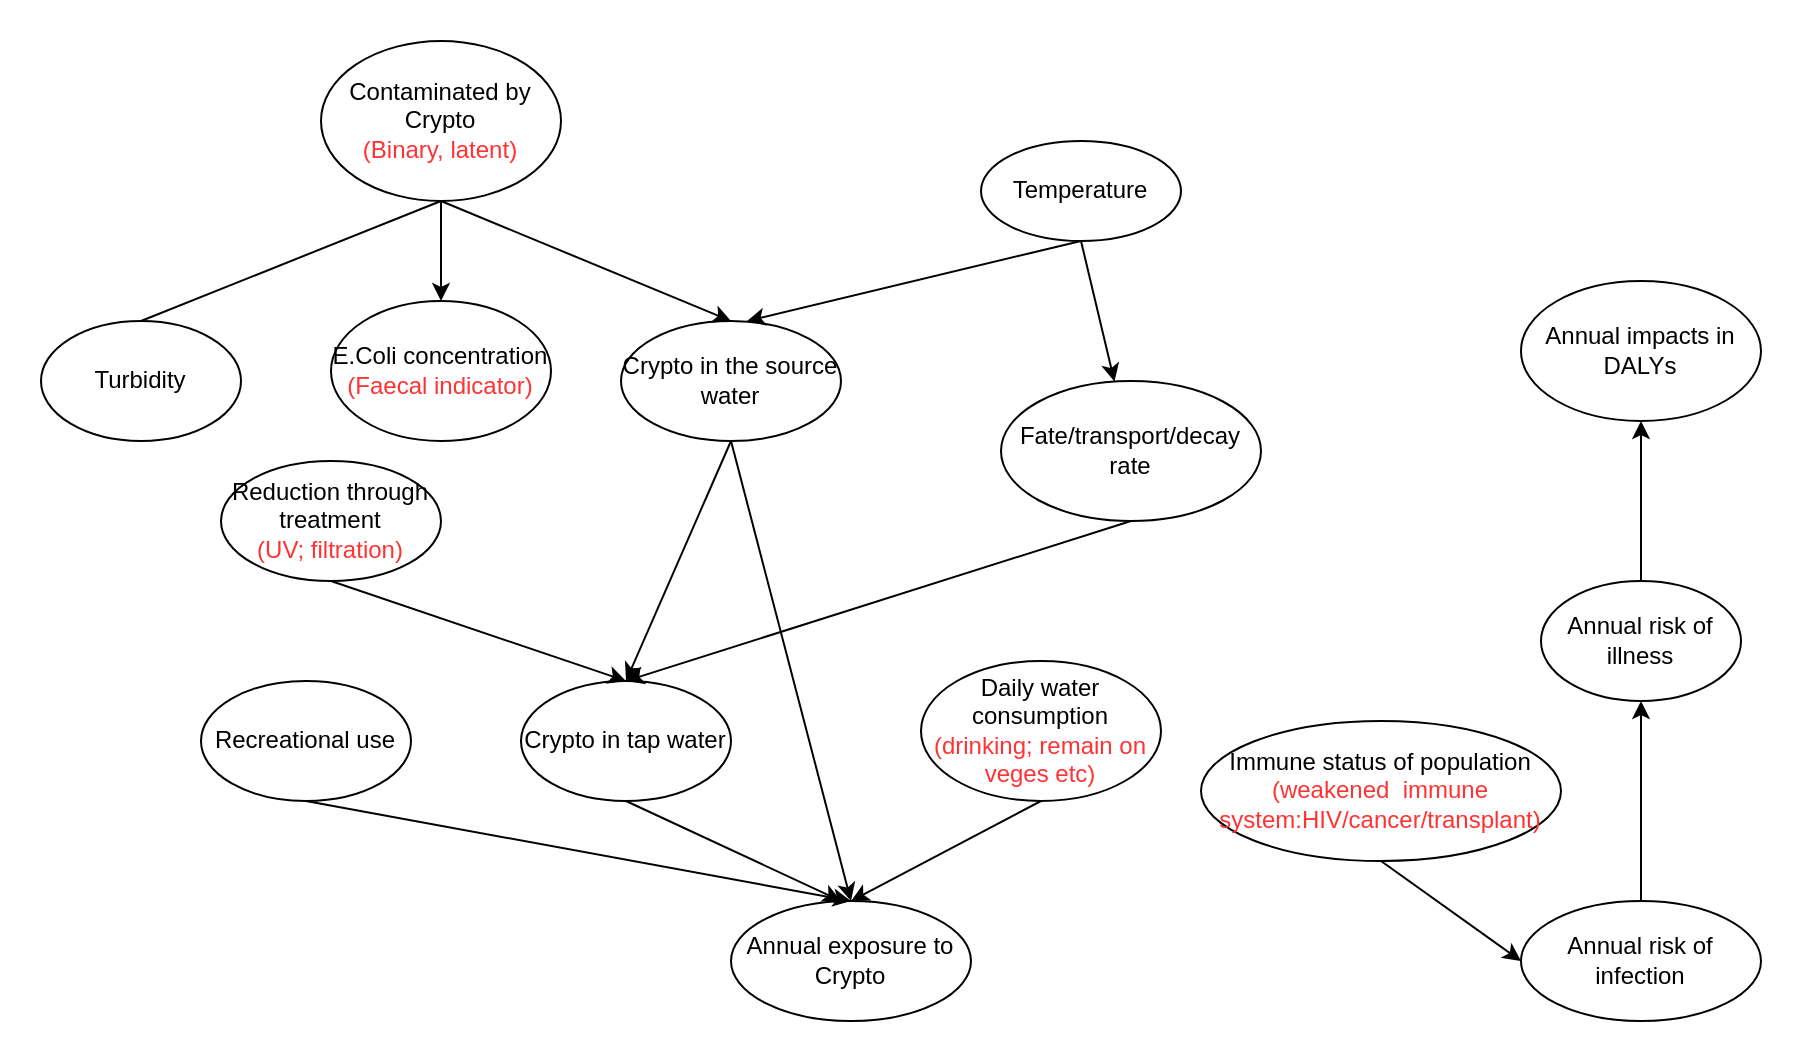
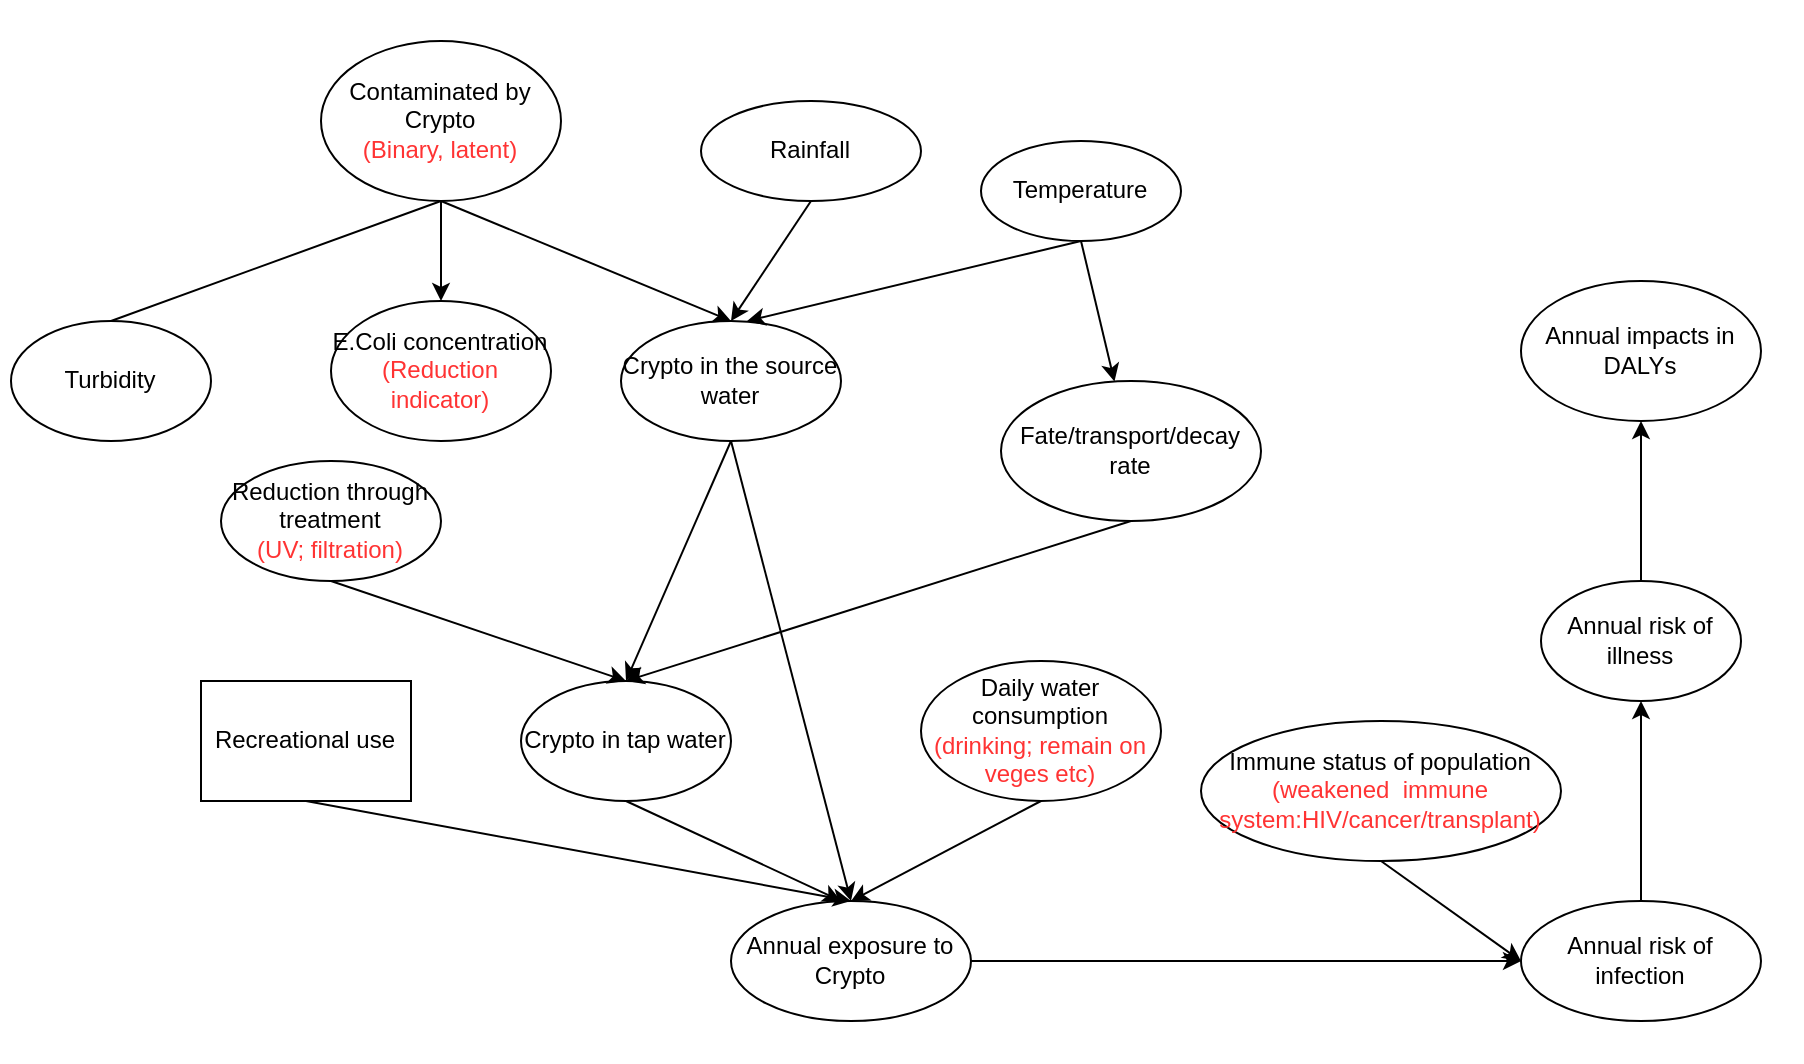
+ <mxCell id="9" value="Rainfall" style="ellipse;whiteSpace=wrap;html=1;" vertex="1" parent="1"><mxGeometry x="350" y="50" width="110" height="50" as="geometry" /></mxCell>
+ <mxCell id="11" value="" style="endArrow=classic;html=1;exitX=0.5;exitY=1;exitDx=0;exitDy=0;entryX=0.5;entryY=0;entryDx=0;entryDy=0;" edge="1" parent="1" source="9" target="5"><mxGeometry width="50" height="50" relative="1" as="geometry"><mxPoint x="380" y="190" as="sourcePoint" /><mxPoint x="430" y="140" as="targetPoint" /></mxGeometry></mxCell>
- <mxCell id="4" value="E.Coli concentration&lt;br&gt;&lt;font color=&quot;#ff3333&quot;&gt;(Faecal indicator)&lt;/font&gt;" style="ellipse;whiteSpace=wrap;html=1;" vertex="1" parent="1"><mxGeometry x="165" y="150" width="110" height="70" as="geometry" /></mxCell>
+ <mxCell id="4" value="E.Coli concentration&lt;br&gt;&lt;font color=&quot;#ff3333&quot;&gt;(Reduction indicator)&lt;/font&gt;" style="ellipse;whiteSpace=wrap;html=1;" vertex="1" parent="1"><mxGeometry x="165" y="150" width="110" height="70" as="geometry" /></mxCell>
- <mxCell id="6" value="Turbidity" style="ellipse;whiteSpace=wrap;html=1;" vertex="1" parent="1"><mxGeometry x="20" y="160" width="100" height="60" as="geometry" /></mxCell>
+ <mxCell id="6" value="Turbidity" style="ellipse;whiteSpace=wrap;html=1;" vertex="1" parent="1"><mxGeometry x="5" y="160" width="100" height="60" as="geometry" /></mxCell>
- <mxCell id="19" value="Recreational use" style="ellipse;whiteSpace=wrap;html=1;" vertex="1" parent="1"><mxGeometry x="100" y="340" width="105" height="60" as="geometry" /></mxCell>
+ <mxCell id="19" value="Recreational use" style="whiteSpace=wrap;html=1;rounded=0;" vertex="1" parent="1"><mxGeometry x="100" y="340" width="105" height="60" as="geometry" /></mxCell>
+ <mxCell id="26" value="" style="endArrow=classic;html=1;exitX=1;exitY=0.5;exitDx=0;exitDy=0;" edge="1" parent="1" source="20" target="27"><mxGeometry width="50" height="50" relative="1" as="geometry"><mxPoint x="480" y="480" as="sourcePoint" /><mxPoint x="720" y="480" as="targetPoint" /></mxGeometry></mxCell>
